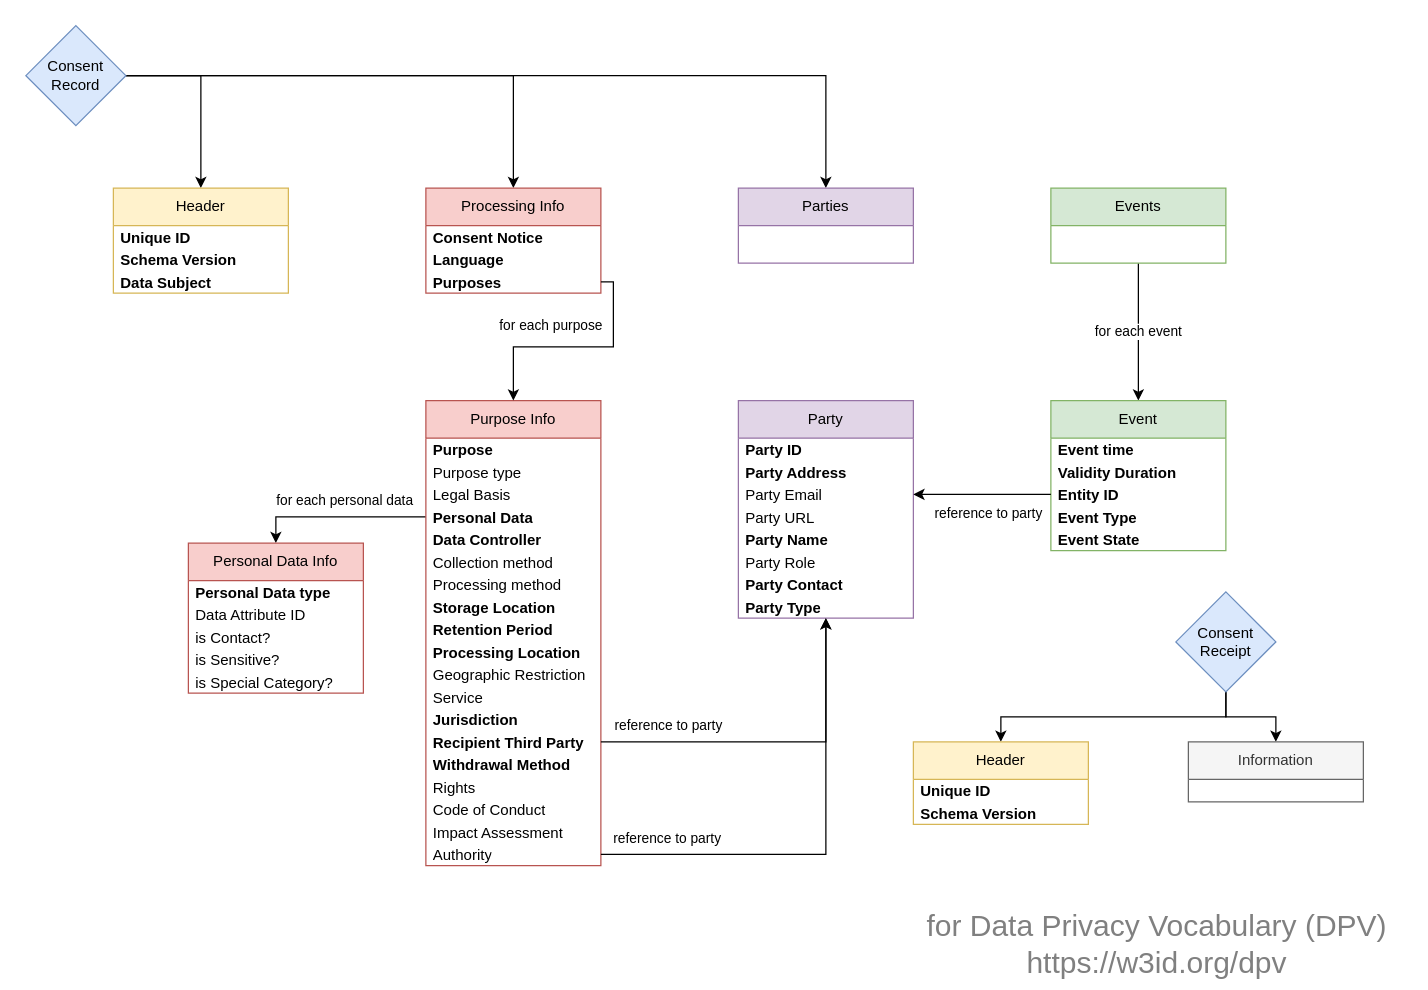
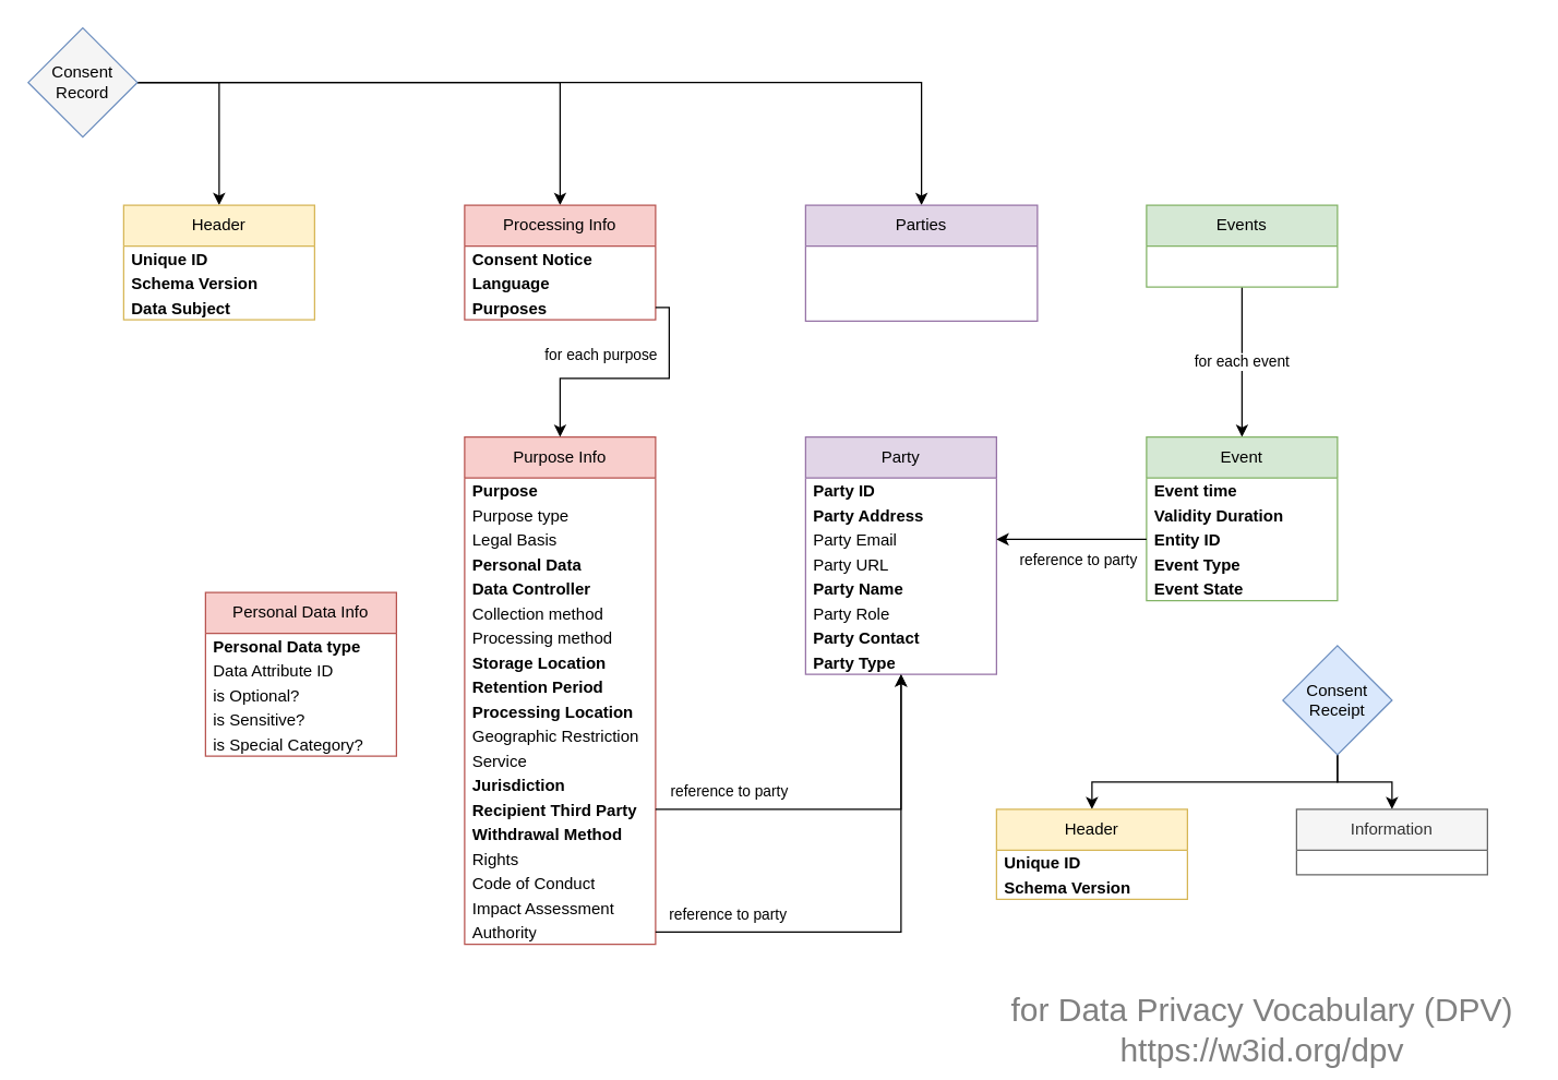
- <mxCell id="5" value="Consent&lt;br&gt;Record" style="rhombus;whiteSpace=wrap;html=1;fillColor=#dae8fc;strokeColor=#6c8ebf;" vertex="1" parent="1"><mxGeometry x="20" y="20" width="80" height="80" as="geometry" /></mxCell>
+ <mxCell id="5" value="Consent&lt;br&gt;Record" style="rhombus;whiteSpace=wrap;html=1;fillColor=#f5f5f5;strokeColor=#6c8ebf;" vertex="1" parent="1"><mxGeometry x="20" y="20" width="80" height="80" as="geometry" /></mxCell>
- <mxCell id="14" value="Parties" style="swimlane;fontStyle=0;childLayout=stackLayout;horizontal=1;startSize=30;horizontalStack=0;resizeParent=1;resizeParentMax=0;resizeLast=0;collapsible=1;marginBottom=0;whiteSpace=wrap;html=1;fillColor=#e1d5e7;strokeColor=#9673a6;" vertex="1" parent="1"><mxGeometry x="590" y="150" width="140" height="60" as="geometry" /></mxCell>
+ <mxCell id="14" value="Parties" style="swimlane;fontStyle=0;childLayout=stackLayout;horizontal=1;startSize=30;horizontalStack=0;resizeParent=1;resizeParentMax=0;resizeLast=0;collapsible=1;marginBottom=0;whiteSpace=wrap;html=1;fillColor=#e1d5e7;strokeColor=#9673a6;" vertex="1" parent="1"><mxGeometry x="590" y="150" width="170" height="85" as="geometry" /></mxCell>
- <mxCell id="17" value="for each personal data" style="edgeStyle=orthogonalEdgeStyle;rounded=0;orthogonalLoop=1;jettySize=auto;html=1;exitX=0;exitY=0.25;exitDx=0;exitDy=0;entryX=0.5;entryY=0;entryDx=0;entryDy=0;" edge="1" parent="1" source="18" target="38"><mxGeometry x="-0.084" y="-13" relative="1" as="geometry"><Array as="points"><mxPoint x="220" y="413" /></Array><mxPoint as="offset" /></mxGeometry></mxCell>
- <mxCell id="41" value="is Contact?" style="text;strokeColor=none;fillColor=none;align=left;verticalAlign=middle;spacingLeft=4;spacingRight=4;overflow=hidden;points=[[0,0.5],[1,0.5]];portConstraint=eastwest;rotatable=0;whiteSpace=wrap;html=1;" vertex="1" parent="38"><mxGeometry y="66" width="140" height="18" as="geometry" /></mxCell>
+ <mxCell id="41" value="is Optional?" style="text;strokeColor=none;fillColor=none;align=left;verticalAlign=middle;spacingLeft=4;spacingRight=4;overflow=hidden;points=[[0,0.5],[1,0.5]];portConstraint=eastwest;rotatable=0;whiteSpace=wrap;html=1;" vertex="1" parent="38"><mxGeometry y="66" width="140" height="18" as="geometry" /></mxCell>
